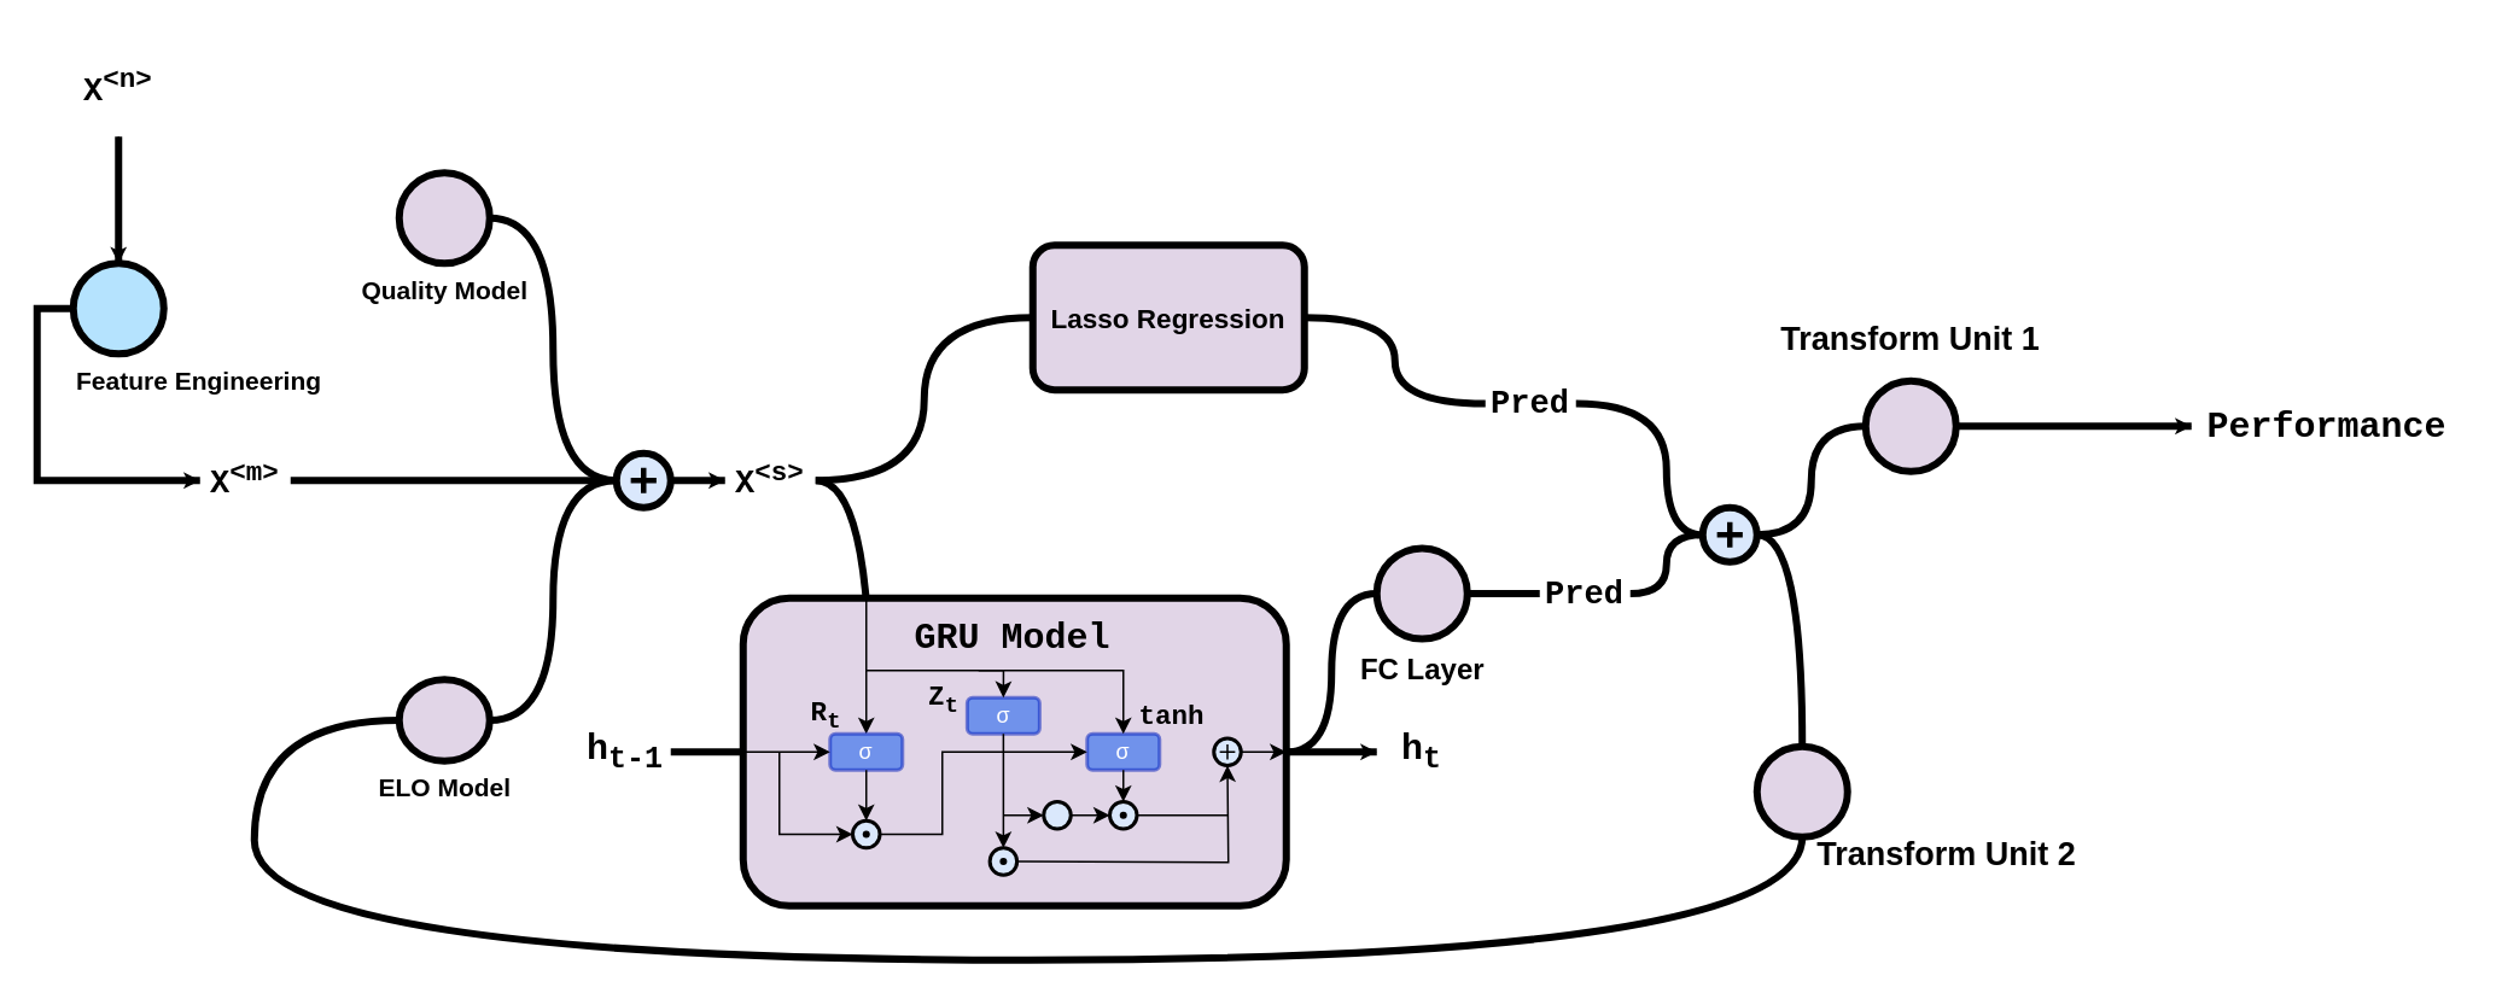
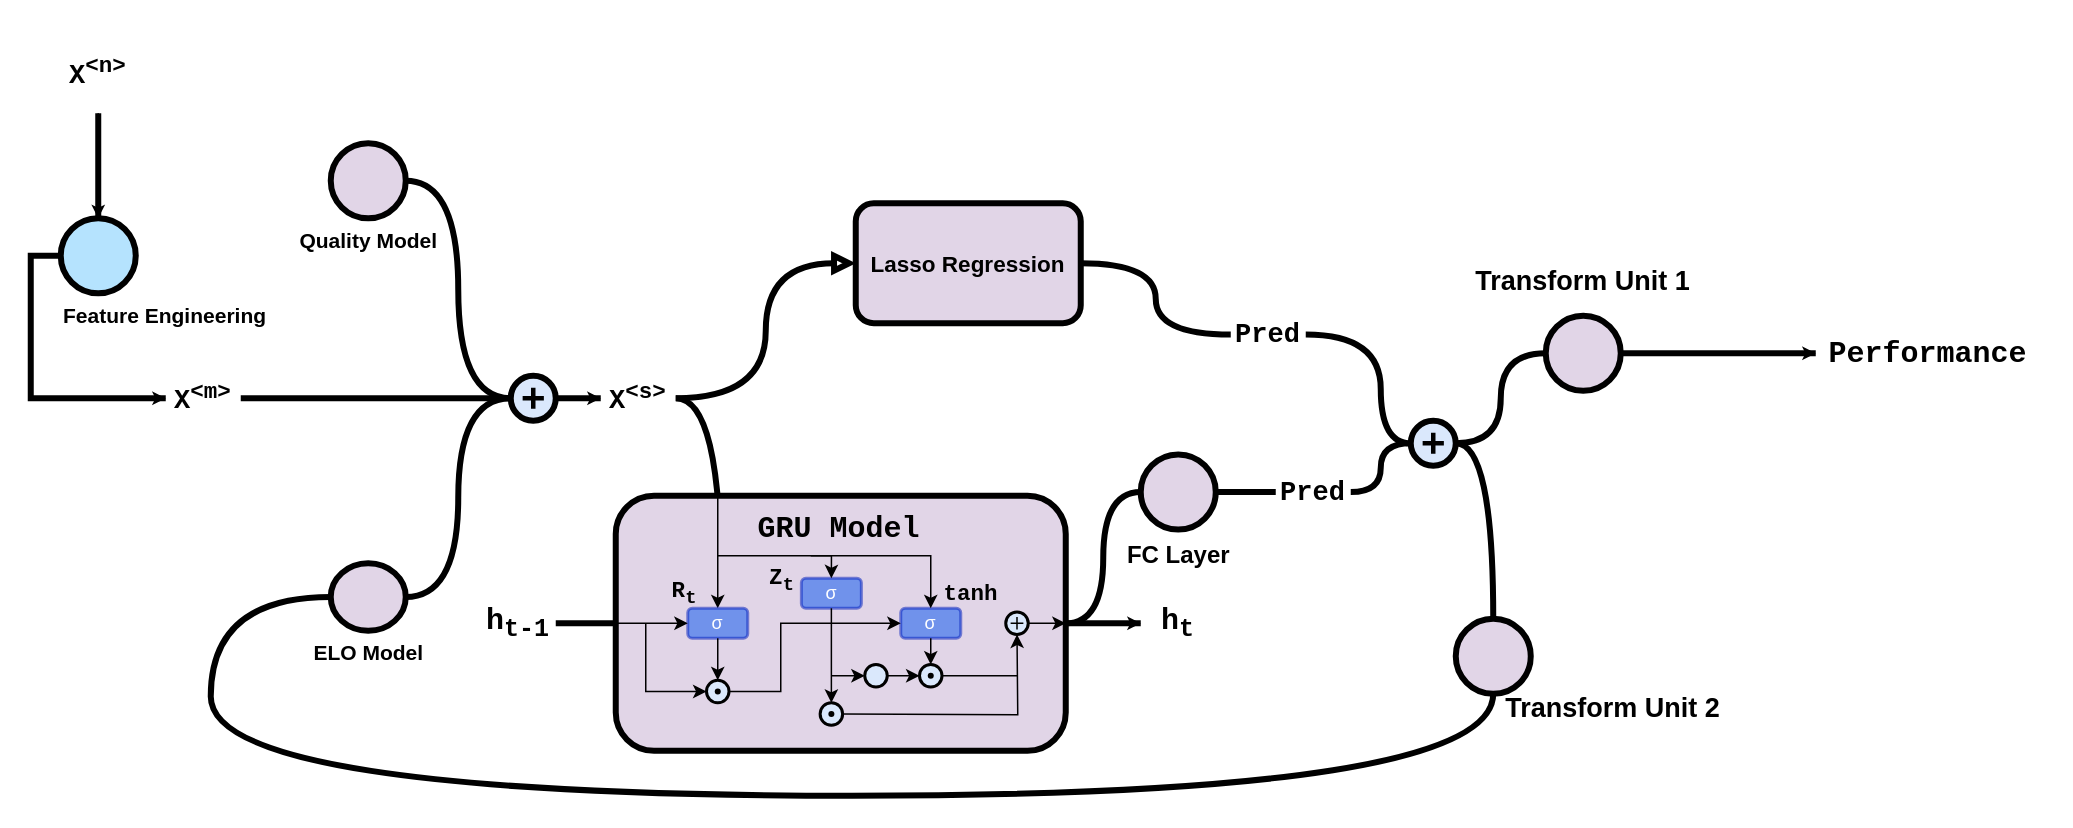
- <mxCell id="58" style="edgeStyle=orthogonalEdgeStyle;curved=1;rounded=0;html=1;exitX=1;exitY=0.5;entryX=0;entryY=0.5;endArrow=none;endFill=0;jettySize=auto;orthogonalLoop=1;strokeWidth=4;fontSize=15;exitDx=0;exitDy=0;entryDx=0;entryDy=0;" parent="1" source="16" target="57" edge="1"><mxGeometry relative="1" as="geometry"><mxPoint x="460" y="275" as="sourcePoint" /><mxPoint x="575" y="320" as="targetPoint" /></mxGeometry></mxCell>
+ <mxCell id="58" style="edgeStyle=orthogonalEdgeStyle;curved=1;rounded=0;html=1;exitX=1;exitY=0.5;entryX=0;entryY=0.5;endArrow=block;endFill=0;jettySize=auto;orthogonalLoop=1;strokeWidth=4;fontSize=15;exitDx=0;exitDy=0;entryDx=0;entryDy=0;" parent="1" source="16" target="57" edge="1"><mxGeometry relative="1" as="geometry"><mxPoint x="460" y="275" as="sourcePoint" /><mxPoint x="575" y="320" as="targetPoint" /></mxGeometry></mxCell>
